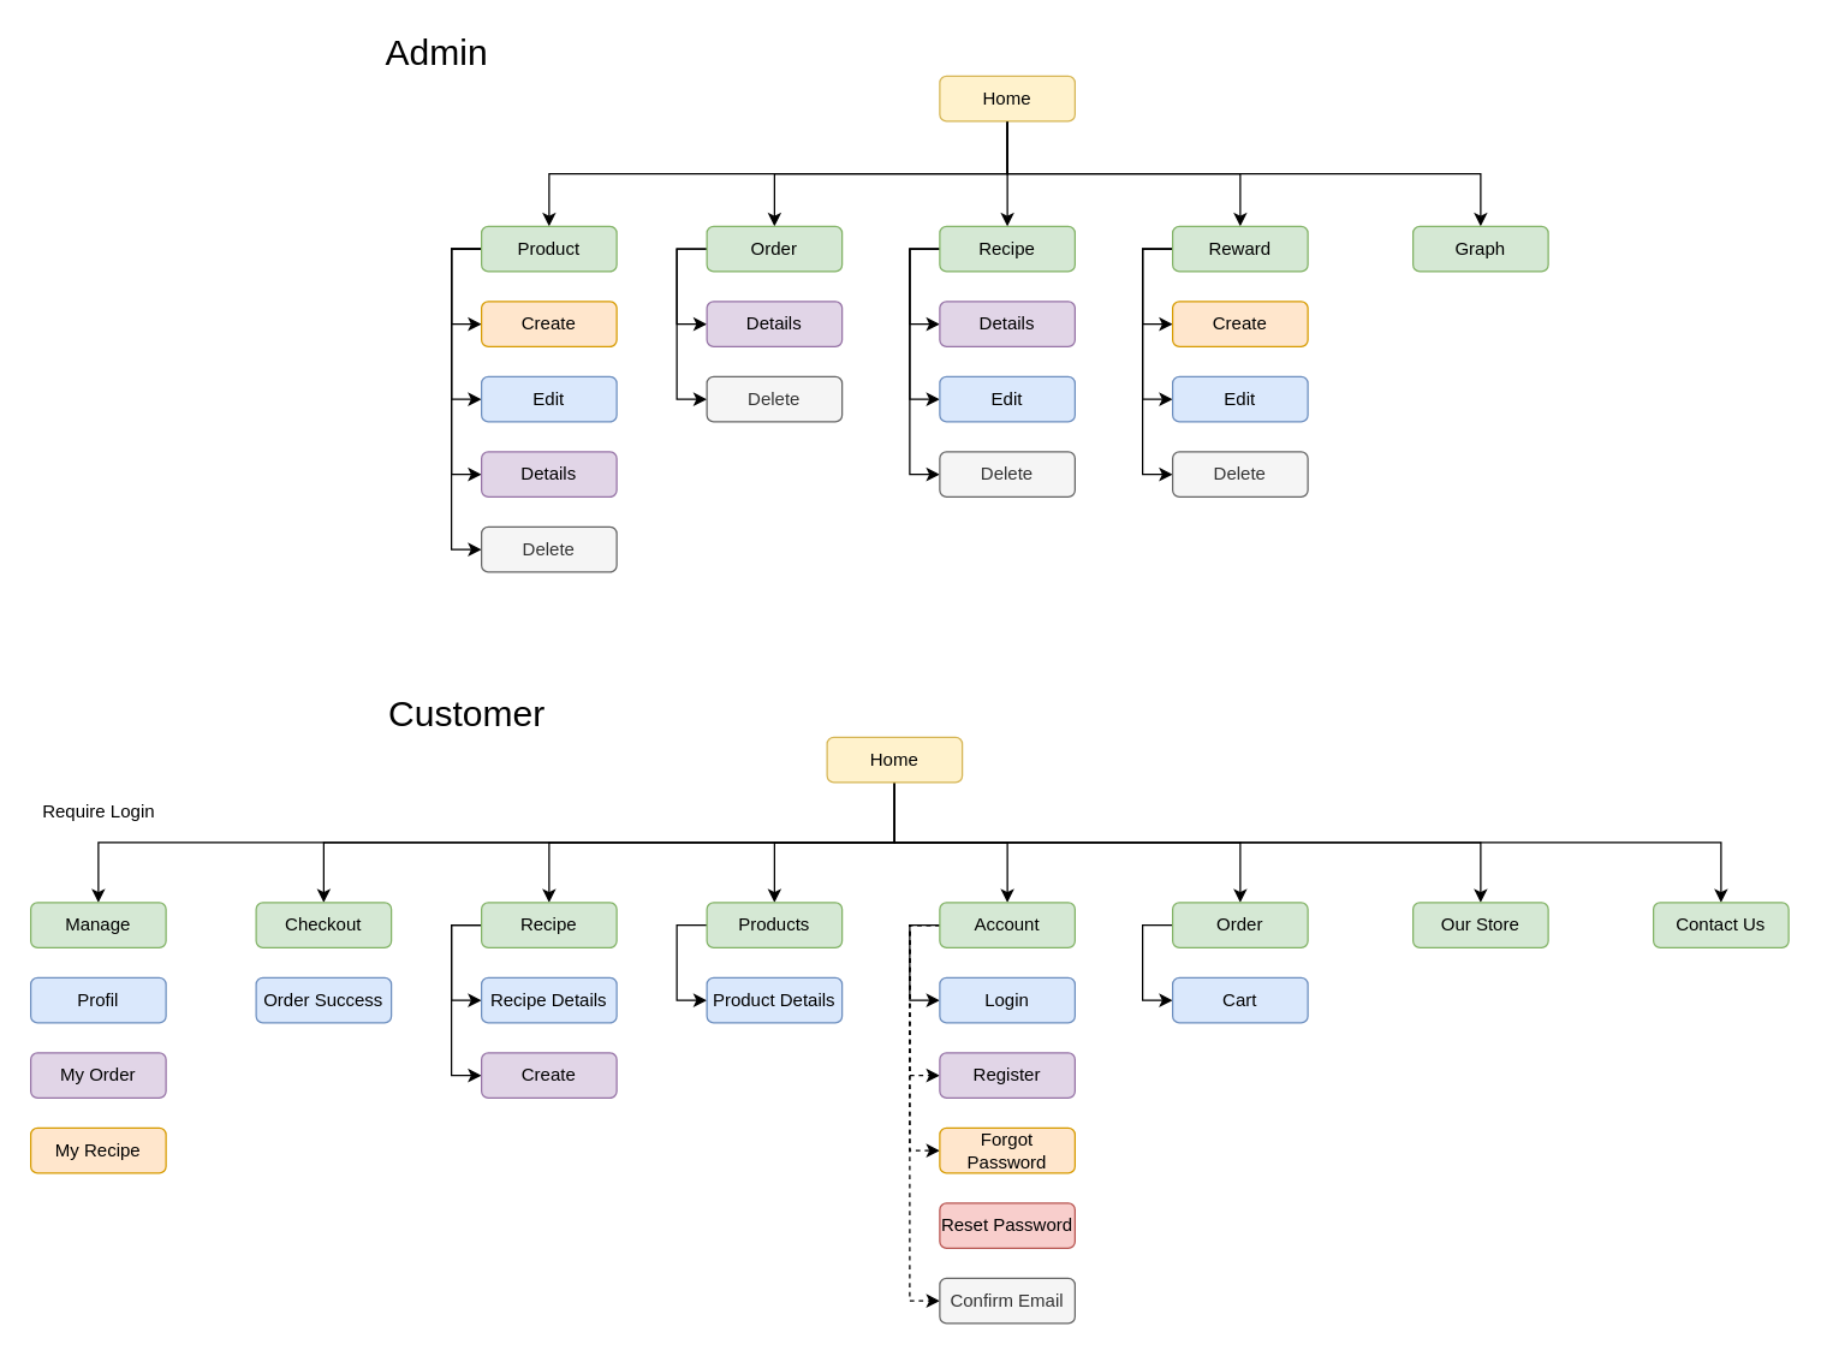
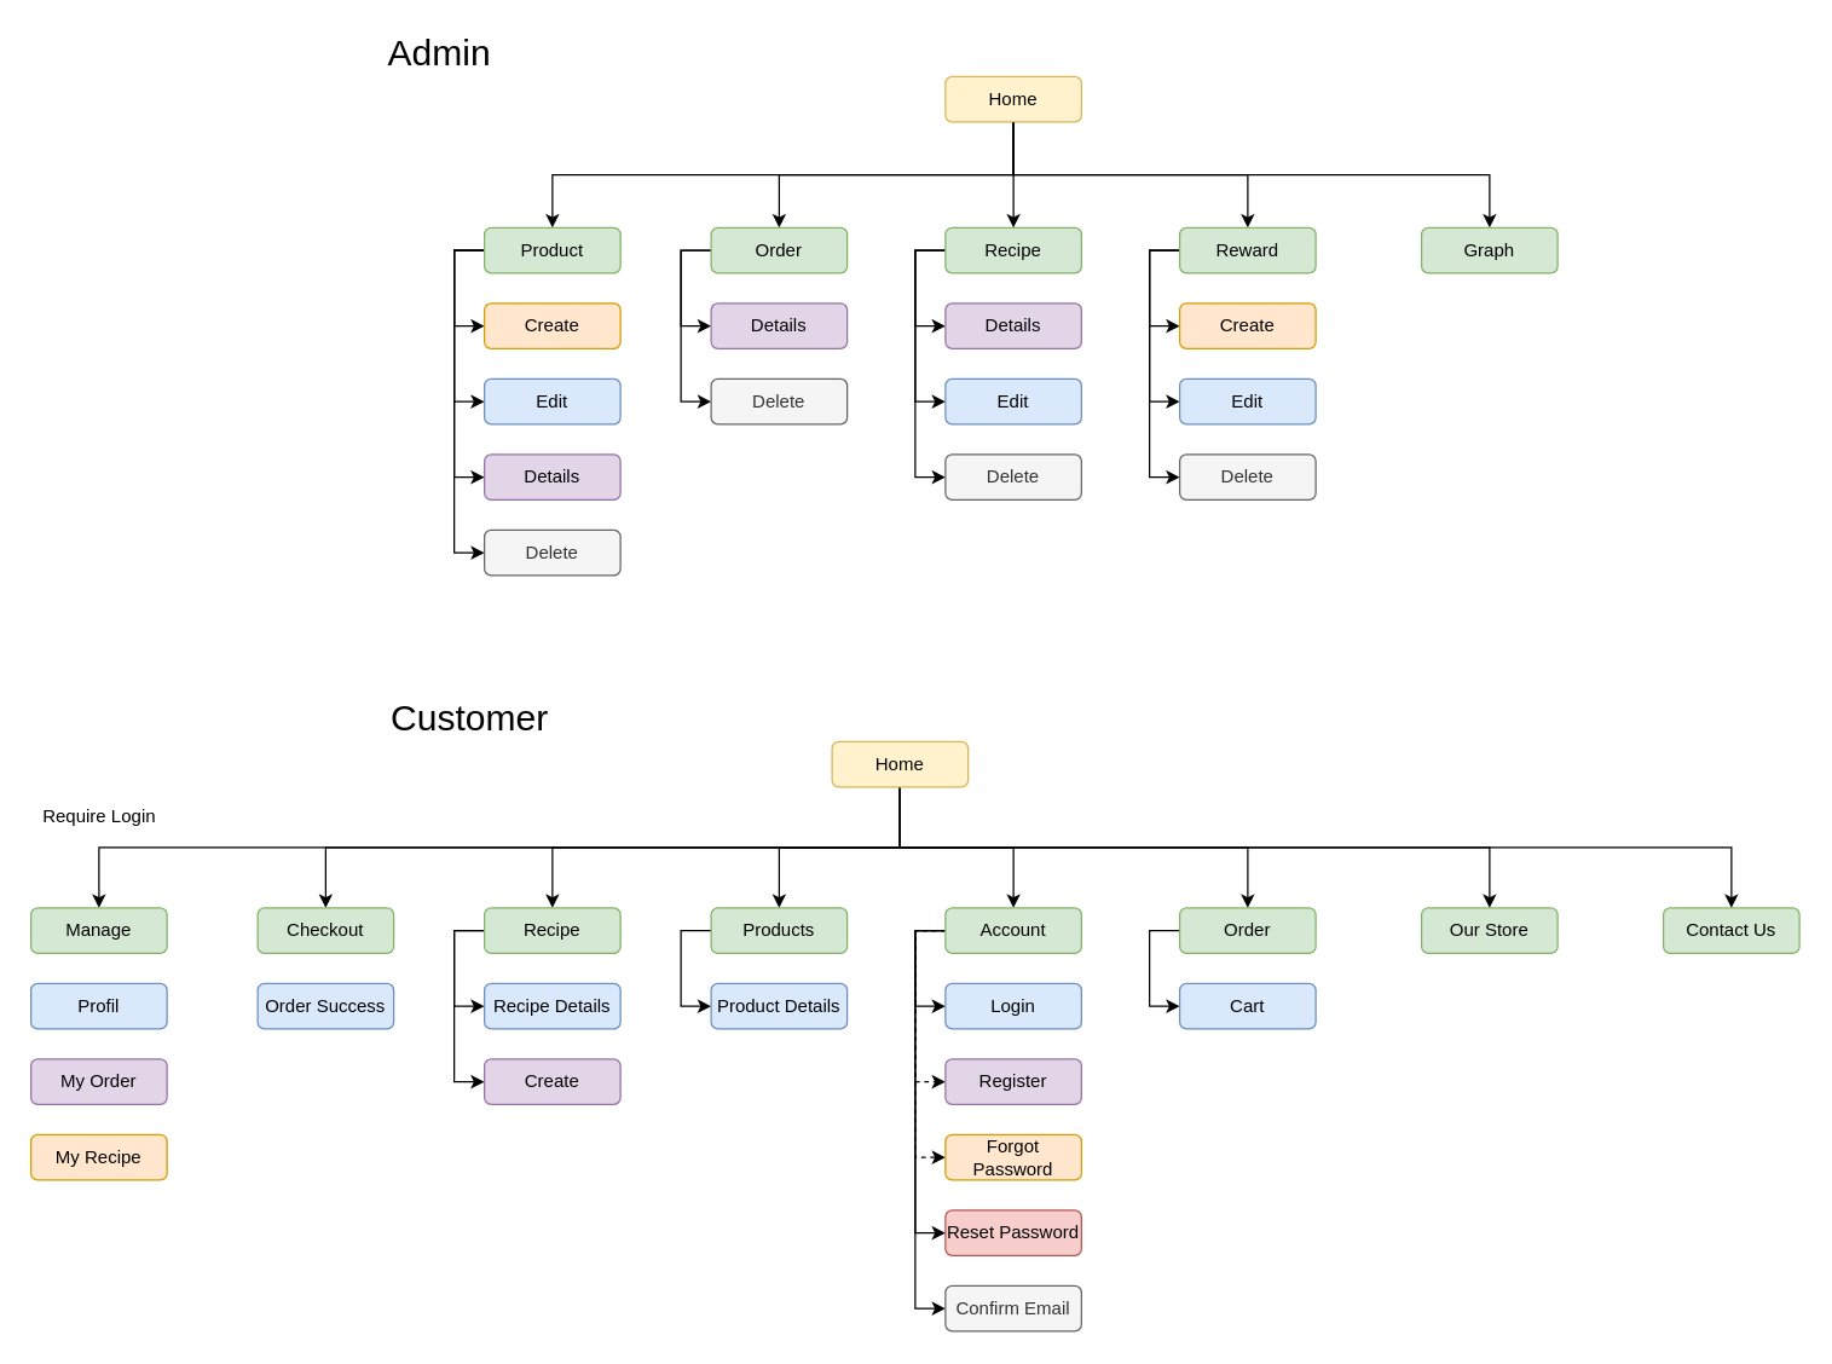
+ <mxCell id="51" style="edgeStyle=orthogonalEdgeStyle;rounded=0;orthogonalLoop=1;jettySize=auto;html=1;exitX=0;exitY=0.5;exitDx=0;exitDy=0;entryX=0;entryY=0.5;entryDx=0;entryDy=0;fontSize=12;" edge="1" parent="1" source="53" target="77"><mxGeometry relative="1" as="geometry" /></mxCell>
- <mxCell id="52" style="edgeStyle=orthogonalEdgeStyle;rounded=0;orthogonalLoop=1;jettySize=auto;html=1;exitX=0;exitY=0.5;exitDx=0;exitDy=0;entryX=0;entryY=0.5;entryDx=0;entryDy=0;fontSize=12;dashed=1;" edge="1" parent="1" source="53" target="78"><mxGeometry relative="1" as="geometry" /></mxCell>
+ <mxCell id="52" style="edgeStyle=orthogonalEdgeStyle;rounded=0;orthogonalLoop=1;jettySize=auto;html=1;exitX=0;exitY=0.5;exitDx=0;exitDy=0;entryX=0;entryY=0.5;entryDx=0;entryDy=0;fontSize=12;" edge="1" parent="1" source="53" target="78"><mxGeometry relative="1" as="geometry" /></mxCell>
